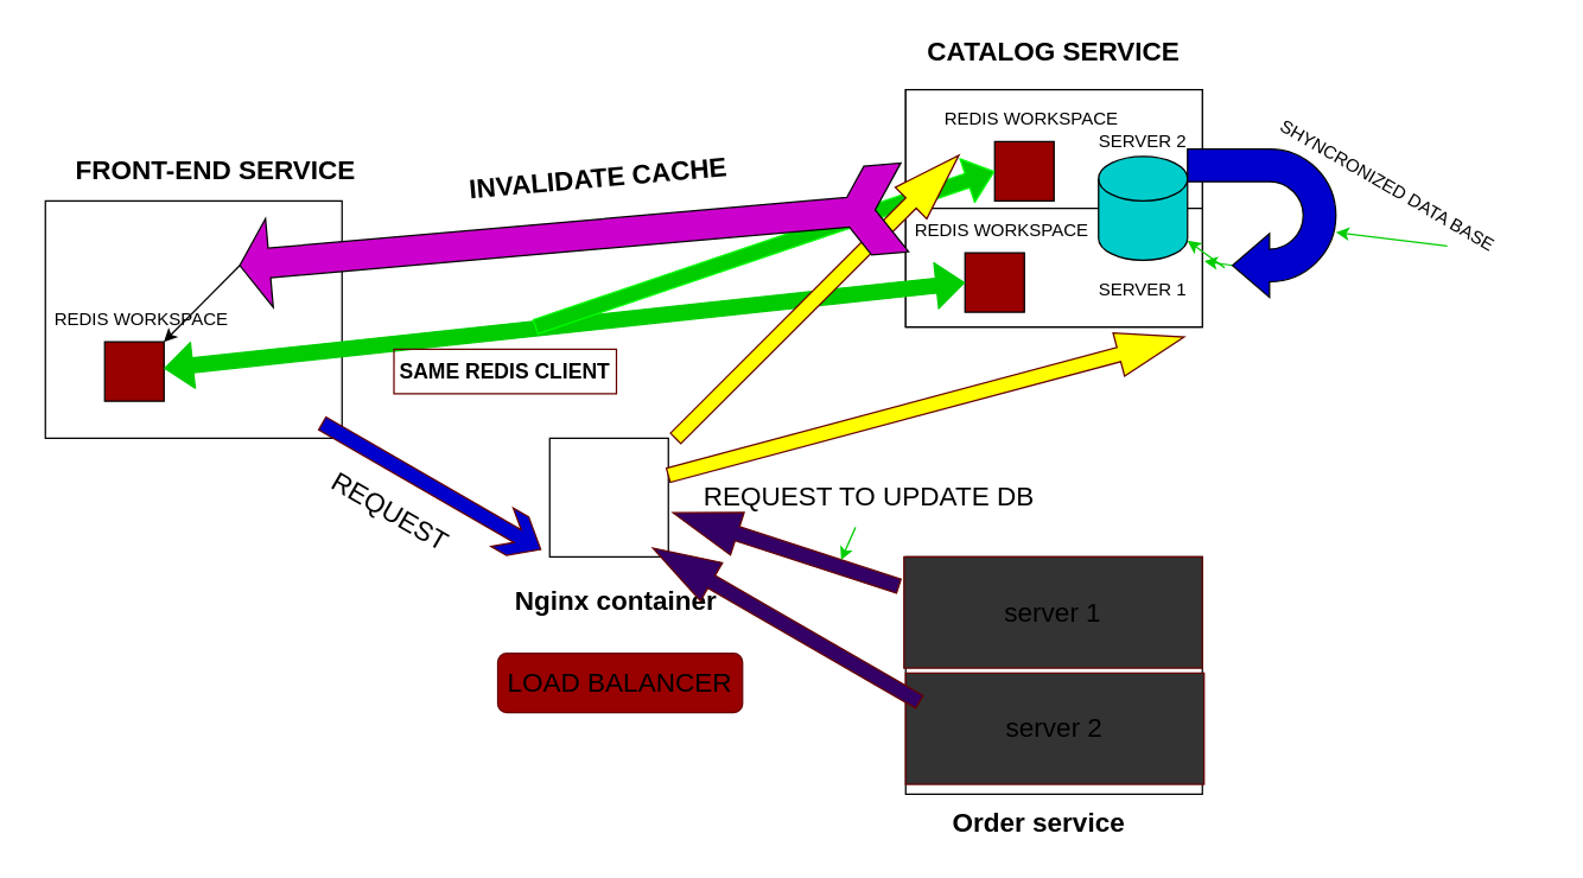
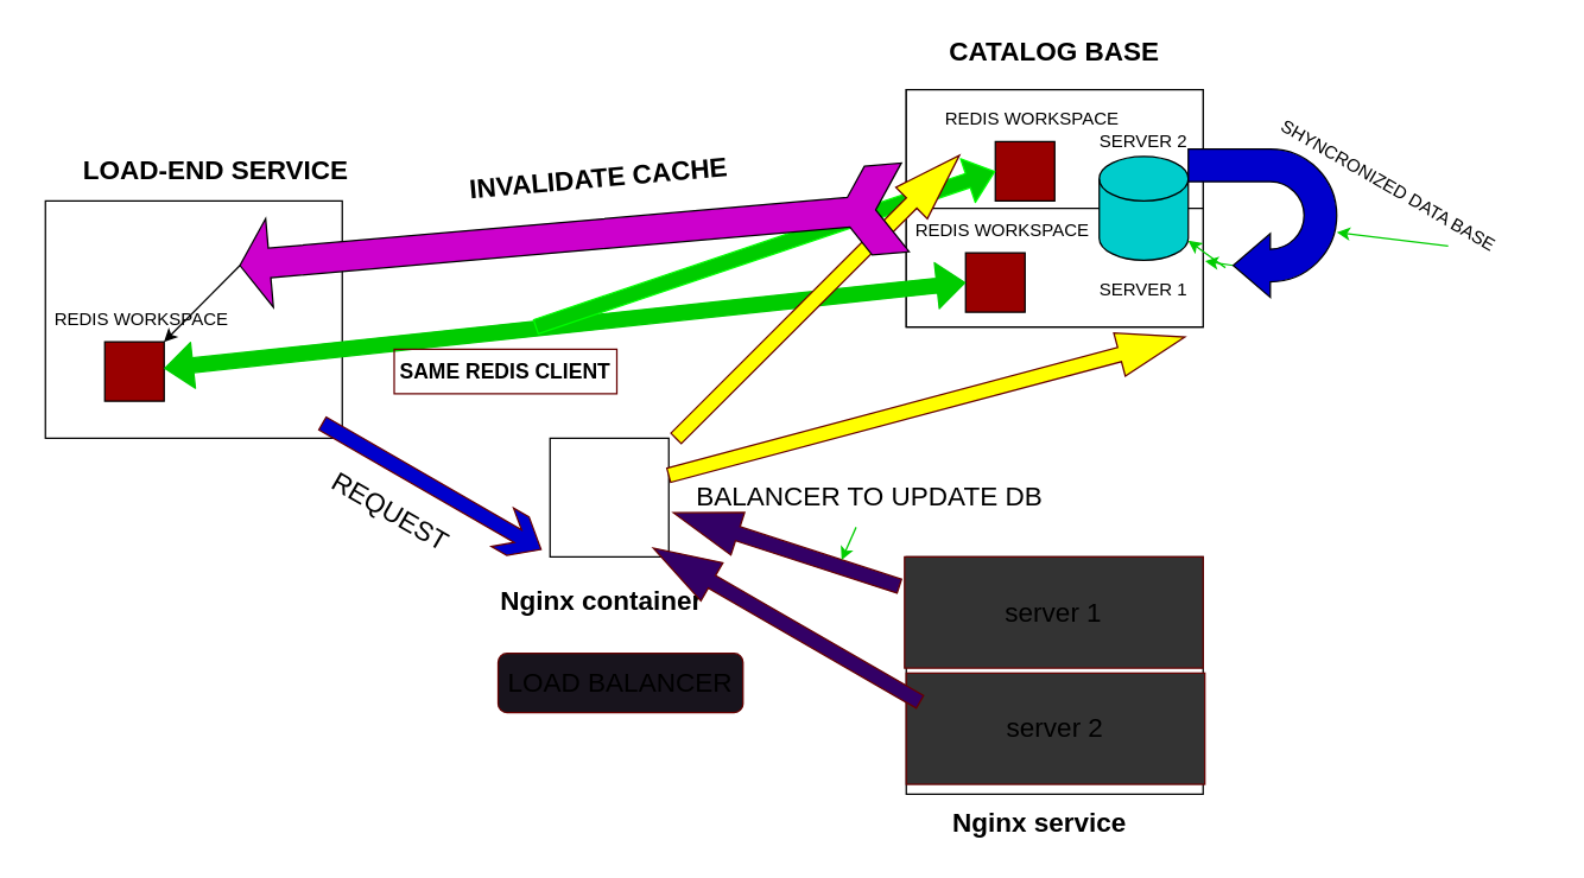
- <mxCell id="11" value="&lt;h2&gt;CATALOG SERVICE&lt;/h2&gt;" style="text;strokeColor=none;align=center;fillColor=none;html=1;verticalAlign=middle;whiteSpace=wrap;rounded=0;" parent="1" vertex="1"><mxGeometry x="605" y="20" width="210" height="30" as="geometry" /></mxCell>
+ <mxCell id="11" value="&lt;h2&gt;CATALOG BASE&lt;/h2&gt;" style="text;strokeColor=none;align=center;fillColor=none;html=1;verticalAlign=middle;whiteSpace=wrap;rounded=0;" parent="1" vertex="1"><mxGeometry x="605" y="20" width="210" height="30" as="geometry" /></mxCell>
- <mxCell id="7" value="&lt;h2&gt;&lt;font style=&quot;font-size: 18px;&quot;&gt;FRONT-END SERVICE&lt;/font&gt;&lt;/h2&gt;" style="text;strokeColor=none;align=center;fillColor=none;html=1;verticalAlign=middle;whiteSpace=wrap;rounded=0;" parent="1" vertex="1"><mxGeometry x="40" y="100" width="210" height="30" as="geometry" /></mxCell>
+ <mxCell id="7" value="&lt;h2&gt;&lt;font style=&quot;font-size: 18px;&quot;&gt;LOAD-END SERVICE&lt;/font&gt;&lt;/h2&gt;" style="text;strokeColor=none;align=center;fillColor=none;html=1;verticalAlign=middle;whiteSpace=wrap;rounded=0;" parent="1" vertex="1"><mxGeometry x="40" y="100" width="210" height="30" as="geometry" /></mxCell>
- <mxCell id="38" value="REQUEST TO UPDATE DB" style="text;html=1;align=center;verticalAlign=middle;resizable=0;points=[];autosize=1;strokeColor=none;fillColor=none;fontSize=18;" parent="1" vertex="1"><mxGeometry x="460" y="315" width="250" height="40" as="geometry" /></mxCell>
+ <mxCell id="38" value="BALANCER TO UPDATE DB" style="text;html=1;align=center;verticalAlign=middle;resizable=0;points=[];autosize=1;strokeColor=none;fillColor=none;fontSize=18;" parent="1" vertex="1"><mxGeometry x="460" y="315" width="250" height="40" as="geometry" /></mxCell>
- <mxCell id="27" value="&lt;h2&gt;Nginx container&lt;/h2&gt;" style="text;strokeColor=none;align=center;fillColor=none;html=1;verticalAlign=middle;whiteSpace=wrap;rounded=0;" parent="1" vertex="1"><mxGeometry x="340" y="390" width="150" height="30" as="geometry" /></mxCell>
+ <mxCell id="27" value="&lt;h2&gt;Nginx container&lt;/h2&gt;" style="text;strokeColor=none;align=center;fillColor=none;html=1;verticalAlign=middle;whiteSpace=wrap;rounded=0;" parent="1" vertex="1"><mxGeometry x="330" y="390" width="150" height="30" as="geometry" /></mxCell>
- <mxCell id="30" value="LOAD BALANCER" style="rounded=1;whiteSpace=wrap;html=1;strokeColor=#660000;fontSize=18;fillColor=#990000;" parent="1" vertex="1"><mxGeometry x="335" y="440" width="165" height="40" as="geometry" /></mxCell>
+ <mxCell id="30" value="LOAD BALANCER" style="rounded=1;whiteSpace=wrap;html=1;strokeColor=#660000;fontSize=18;fillColor=#18141D;" parent="1" vertex="1"><mxGeometry x="335" y="440" width="165" height="40" as="geometry" /></mxCell>
- <mxCell id="29" value="&lt;h2&gt;Order service&lt;/h2&gt;" style="text;strokeColor=none;align=center;fillColor=none;html=1;verticalAlign=middle;whiteSpace=wrap;rounded=0;" parent="1" vertex="1"><mxGeometry x="570" y="540" width="260" height="30" as="geometry" /></mxCell>
+ <mxCell id="29" value="&lt;h2&gt;Nginx service&lt;/h2&gt;" style="text;strokeColor=none;align=center;fillColor=none;html=1;verticalAlign=middle;whiteSpace=wrap;rounded=0;" parent="1" vertex="1"><mxGeometry x="570" y="540" width="260" height="30" as="geometry" /></mxCell>
